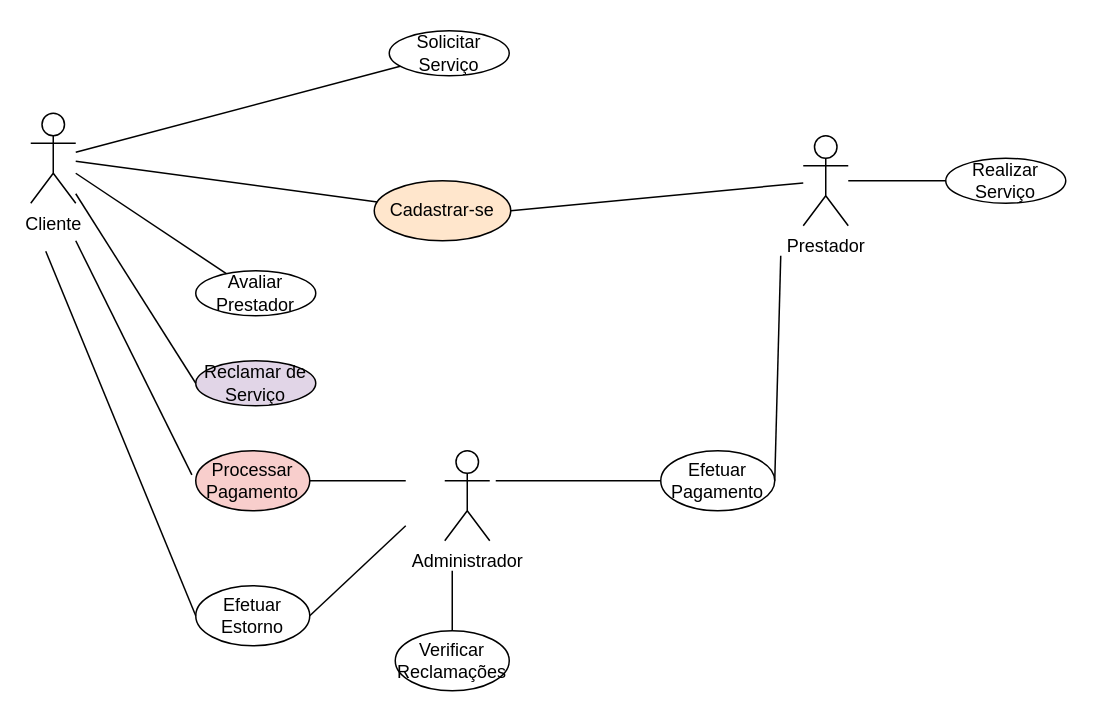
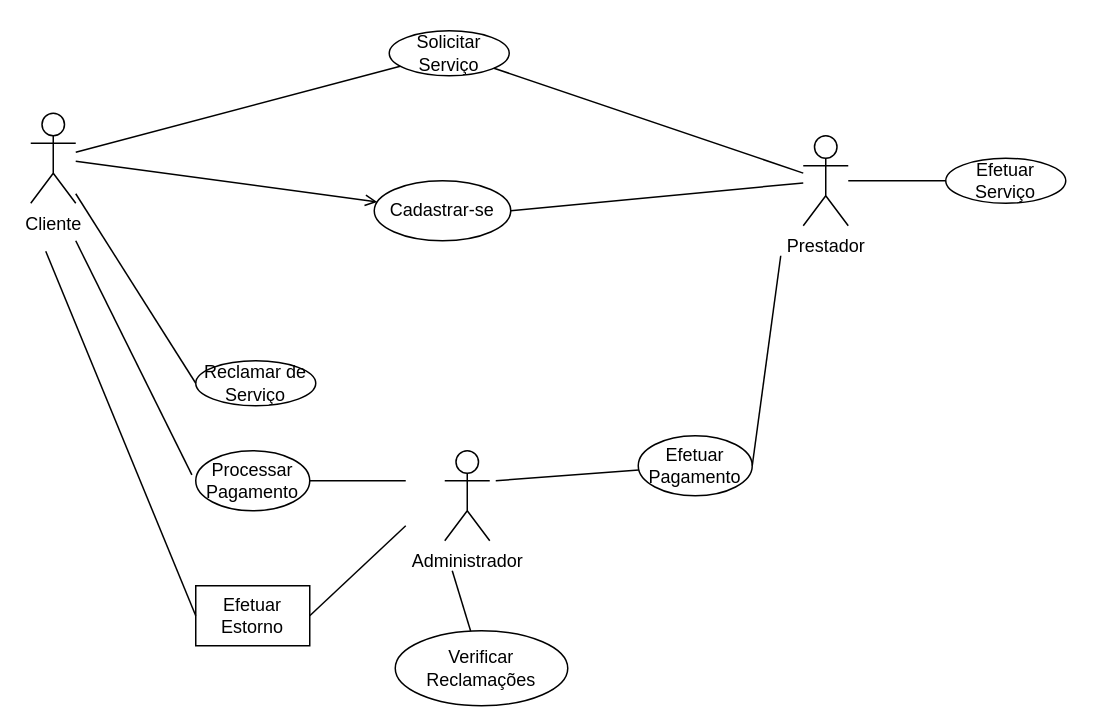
+ <mxCell id="20" value="" style="endArrow=none;html=1;rounded=0;" edge="1" parent="1" source="6" target="3"><mxGeometry width="50" height="50" relative="1" as="geometry"><mxPoint x="400" y="80" as="sourcePoint" /><mxPoint x="450" y="30" as="targetPoint" /></mxGeometry></mxCell>
- <mxCell id="14" value="Realizar Serviço" style="ellipse;whiteSpace=wrap;html=1;" vertex="1" parent="1"><mxGeometry x="630" y="105" width="80" height="30" as="geometry" /></mxCell>
+ <mxCell id="14" value="Efetuar Serviço" style="ellipse;whiteSpace=wrap;html=1;" vertex="1" parent="1"><mxGeometry x="630" y="105" width="80" height="30" as="geometry" /></mxCell>
- <mxCell id="7" value="" style="endArrow=none;html=1;rounded=0;" edge="1" parent="1" source="2" target="5"><mxGeometry width="50" height="50" relative="1" as="geometry"><mxPoint x="205" y="280" as="sourcePoint" /><mxPoint x="255" y="230" as="targetPoint" /></mxGeometry></mxCell>
+ <mxCell id="7" value="" style="endArrow=open;html=1;rounded=0;" edge="1" parent="1" source="2" target="5"><mxGeometry width="50" height="50" relative="1" as="geometry"><mxPoint x="205" y="280" as="sourcePoint" /><mxPoint x="255" y="230" as="targetPoint" /></mxGeometry></mxCell>
- <mxCell id="5" value="Cadastrar-se" style="ellipse;whiteSpace=wrap;html=1;fillColor=#ffe6cc;" vertex="1" parent="1"><mxGeometry x="249" y="120" width="91" height="40" as="geometry" /></mxCell>
+ <mxCell id="5" value="Cadastrar-se" style="ellipse;whiteSpace=wrap;html=1;" vertex="1" parent="1"><mxGeometry x="249" y="120" width="91" height="40" as="geometry" /></mxCell>
- <mxCell id="12" value="" style="endArrow=none;html=1;rounded=0;" edge="1" parent="1" source="2" target="11"><mxGeometry width="50" height="50" relative="1" as="geometry"><mxPoint x="311" y="166" as="sourcePoint" /><mxPoint x="417" y="210" as="targetPoint" /></mxGeometry></mxCell>
- <mxCell id="11" value="Avaliar Prestador" style="ellipse;whiteSpace=wrap;html=1;" vertex="1" parent="1"><mxGeometry x="130" y="180" width="80" height="30" as="geometry" /></mxCell>
- <mxCell id="9" value="Reclamar de Serviço" style="ellipse;whiteSpace=wrap;html=1;fillColor=#e1d5e7;" vertex="1" parent="1"><mxGeometry x="130" y="240" width="80" height="30" as="geometry" /></mxCell>
+ <mxCell id="9" value="Reclamar de Serviço" style="ellipse;whiteSpace=wrap;html=1;" vertex="1" parent="1"><mxGeometry x="130" y="240" width="80" height="30" as="geometry" /></mxCell>
- <mxCell id="18" value="Processar Pagamento" style="ellipse;whiteSpace=wrap;html=1;fillColor=#f8cecc;" vertex="1" parent="1"><mxGeometry x="130" y="300" width="76" height="40" as="geometry" /></mxCell>
+ <mxCell id="18" value="Processar Pagamento" style="ellipse;whiteSpace=wrap;html=1;" vertex="1" parent="1"><mxGeometry x="130" y="300" width="76" height="40" as="geometry" /></mxCell>
- <mxCell id="22" value="Efetuar&lt;br&gt;Pagamento" style="ellipse;whiteSpace=wrap;html=1;" vertex="1" parent="1"><mxGeometry x="440" y="300" width="76" height="40" as="geometry" /></mxCell>
+ <mxCell id="22" value="Efetuar&lt;br&gt;Pagamento" style="ellipse;whiteSpace=wrap;html=1;" vertex="1" parent="1"><mxGeometry x="425" y="290" width="76" height="40" as="geometry" /></mxCell>
- <mxCell id="19" value="Efetuar Estorno" style="ellipse;whiteSpace=wrap;html=1;" vertex="1" parent="1"><mxGeometry x="130" y="390" width="76" height="40" as="geometry" /></mxCell>
+ <mxCell id="19" value="Efetuar Estorno" style="whiteSpace=wrap;html=1;rounded=0;" vertex="1" parent="1"><mxGeometry x="130" y="390" width="76" height="40" as="geometry" /></mxCell>
- <mxCell id="16" value="Verificar Reclamações" style="ellipse;whiteSpace=wrap;html=1;" vertex="1" parent="1"><mxGeometry x="263" y="420" width="76" height="40" as="geometry" /></mxCell>
+ <mxCell id="16" value="Verificar Reclamações" style="ellipse;whiteSpace=wrap;html=1;" vertex="1" parent="1"><mxGeometry x="263" y="420" width="115" height="50" as="geometry" /></mxCell>
